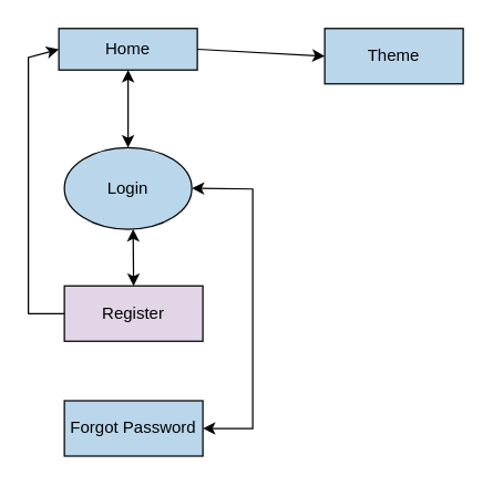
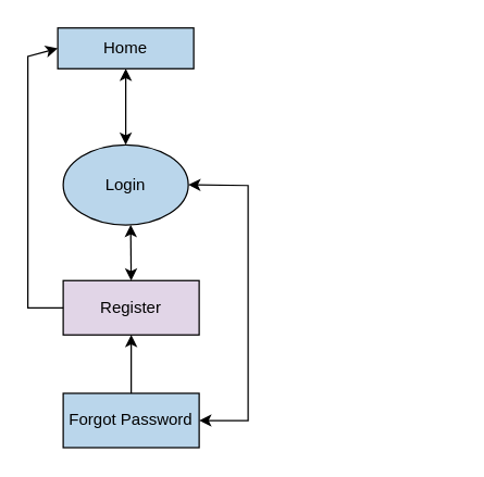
- <mxCell id="12" value="" style="endArrow=classic;html=1;rounded=0;entryX=0;entryY=0.5;entryDx=0;entryDy=0;exitX=1;exitY=0.5;exitDx=0;exitDy=0;" edge="1" parent="1" source="2" target="11"><mxGeometry width="50" height="50" relative="1" as="geometry"><mxPoint x="189" y="60" as="sourcePoint" /><mxPoint x="189" y="17" as="targetPoint" /></mxGeometry></mxCell>
- <mxCell id="11" value="Theme" style="rounded=0;whiteSpace=wrap;html=1;fillColor=#BAD6EB;" vertex="1" parent="1"><mxGeometry x="234" y="20" width="100" height="40" as="geometry" /></mxCell>
+ <mxCell id="10" value="" style="endArrow=classic;html=1;rounded=0;entryX=0.5;entryY=1;entryDx=0;entryDy=0;exitX=0.5;exitY=0;exitDx=0;exitDy=0;" edge="1" parent="1" source="7" target="5"><mxGeometry width="50" height="50" relative="1" as="geometry"><mxPoint x="98" y="288" as="sourcePoint" /><mxPoint x="153" y="183" as="targetPoint" /></mxGeometry></mxCell>
